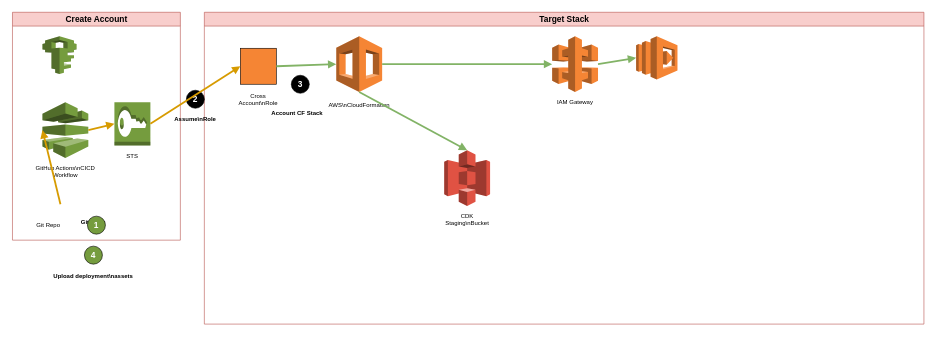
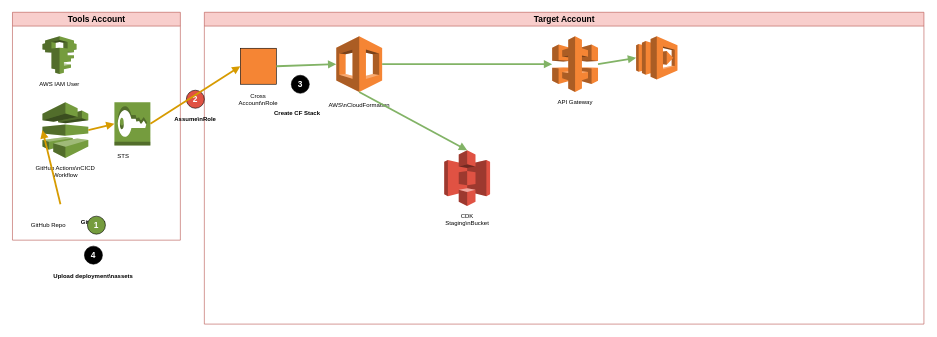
- <mxCell id="2" value="Create Account" style="swimlane;fontStyle=1;rounded=0;html=1;fillColor=#f8cecc;strokeColor=#b85450;fontSize=14;fontColor=#000000;swimlaneFillColor=#ffffff;" vertex="1" parent="1"><mxGeometry x="20" y="20" width="280" height="380" as="geometry" /></mxCell>
+ <mxCell id="2" value="Tools Account" style="swimlane;fontStyle=1;rounded=0;html=1;fillColor=#f8cecc;strokeColor=#b85450;fontSize=14;fontColor=#000000;swimlaneFillColor=#ffffff;" vertex="1" parent="1"><mxGeometry x="20" y="20" width="280" height="380" as="geometry" /></mxCell>
- <mxCell id="13" value="Target Stack" style="swimlane;fontStyle=1;rounded=0;html=1;fillColor=#f8cecc;strokeColor=#b85450;fontSize=14;fontColor=#000000;swimlaneFillColor=#ffffff;" vertex="1" parent="1"><mxGeometry x="340" y="20" width="1200" height="520" as="geometry" /></mxCell>
+ <mxCell id="13" value="Target Account" style="swimlane;fontStyle=1;rounded=0;html=1;fillColor=#f8cecc;strokeColor=#b85450;fontSize=14;fontColor=#000000;swimlaneFillColor=#ffffff;" vertex="1" parent="1"><mxGeometry x="340" y="20" width="1200" height="520" as="geometry" /></mxCell>
+ <mxCell id="4" value="AWS IAM User" style="text;html=1;align=center;verticalAlign=middle;whiteSpace=wrap;rounded=0;fontStyle=0;fontSize=10;" vertex="1" parent="2"><mxGeometry x="35" y="110" width="87" height="20" as="geometry" /></mxCell>
- <mxCell id="23" value="2" style="ellipse;whiteSpace=wrap;html=1;aspect=fixed;fillColor=#000000;fontColor=#ffffff;fontSize=14;fontStyle=1;" vertex="1" parent="1"><mxGeometry x="310" y="150" width="30" height="30" as="geometry" /></mxCell>
+ <mxCell id="23" value="2" style="ellipse;whiteSpace=wrap;html=1;aspect=fixed;fillColor=#e05243;fontColor=#ffffff;fontSize=14;fontStyle=1;" vertex="1" parent="1"><mxGeometry x="310" y="150" width="30" height="30" as="geometry" /></mxCell>
- <mxCell id="19" value="IAM Gateway" style="text;html=1;align=center;verticalAlign=middle;whiteSpace=wrap;rounded=0;fontStyle=0;fontSize=10;" vertex="1" parent="13"><mxGeometry x="575" y="140" width="86.5" height="20" as="geometry" /></mxCell>
+ <mxCell id="19" value="API Gateway" style="text;html=1;align=center;verticalAlign=middle;whiteSpace=wrap;rounded=0;fontStyle=0;fontSize=10;" vertex="1" parent="13"><mxGeometry x="575" y="140" width="86.5" height="20" as="geometry" /></mxCell>
- <mxCell id="26" value="Account CF Stack" style="text;html=1;align=center;verticalAlign=middle;whiteSpace=wrap;rounded=0;fontSize=10;fontStyle=1;" vertex="1" parent="1"><mxGeometry x="440" y="175" width="110" height="25" as="geometry" /></mxCell>
+ <mxCell id="26" value="Create CF Stack" style="text;html=1;align=center;verticalAlign=middle;whiteSpace=wrap;rounded=0;fontSize=10;fontStyle=1;" vertex="1" parent="1"><mxGeometry x="440" y="175" width="110" height="25" as="geometry" /></mxCell>
- <mxCell id="8" value="STS" style="text;html=1;align=center;verticalAlign=middle;whiteSpace=wrap;rounded=0;fontStyle=0;fontSize=10;" vertex="1" parent="2"><mxGeometry x="170" y="230" width="60" height="20" as="geometry" /></mxCell>
+ <mxCell id="8" value="STS" style="text;html=1;align=center;verticalAlign=middle;whiteSpace=wrap;rounded=0;fontStyle=0;fontSize=10;" vertex="1" parent="2"><mxGeometry x="155" y="230" width="60" height="20" as="geometry" /></mxCell>
- <mxCell id="10" value="Git Repo" style="text;html=1;align=center;verticalAlign=middle;whiteSpace=wrap;rounded=0;fontStyle=0;fontSize=10;" vertex="1" parent="2"><mxGeometry x="20" y="345" width="80" height="20" as="geometry" /></mxCell>
+ <mxCell id="10" value="GitHub Repo" style="text;html=1;align=center;verticalAlign=middle;whiteSpace=wrap;rounded=0;fontStyle=0;fontSize=10;" vertex="1" parent="2"><mxGeometry x="20" y="345" width="80" height="20" as="geometry" /></mxCell>
- <mxCell id="27" value="4" style="ellipse;whiteSpace=wrap;html=1;aspect=fixed;fillColor=#759c3e;fontColor=#ffffff;fontSize=14;fontStyle=1;" vertex="1" parent="1"><mxGeometry x="140" y="410" width="30" height="30" as="geometry" /></mxCell>
+ <mxCell id="27" value="4" style="ellipse;whiteSpace=wrap;html=1;aspect=fixed;fillColor=#000000;fontColor=#ffffff;fontSize=14;fontStyle=1;" vertex="1" parent="1"><mxGeometry x="140" y="410" width="30" height="30" as="geometry" /></mxCell>
